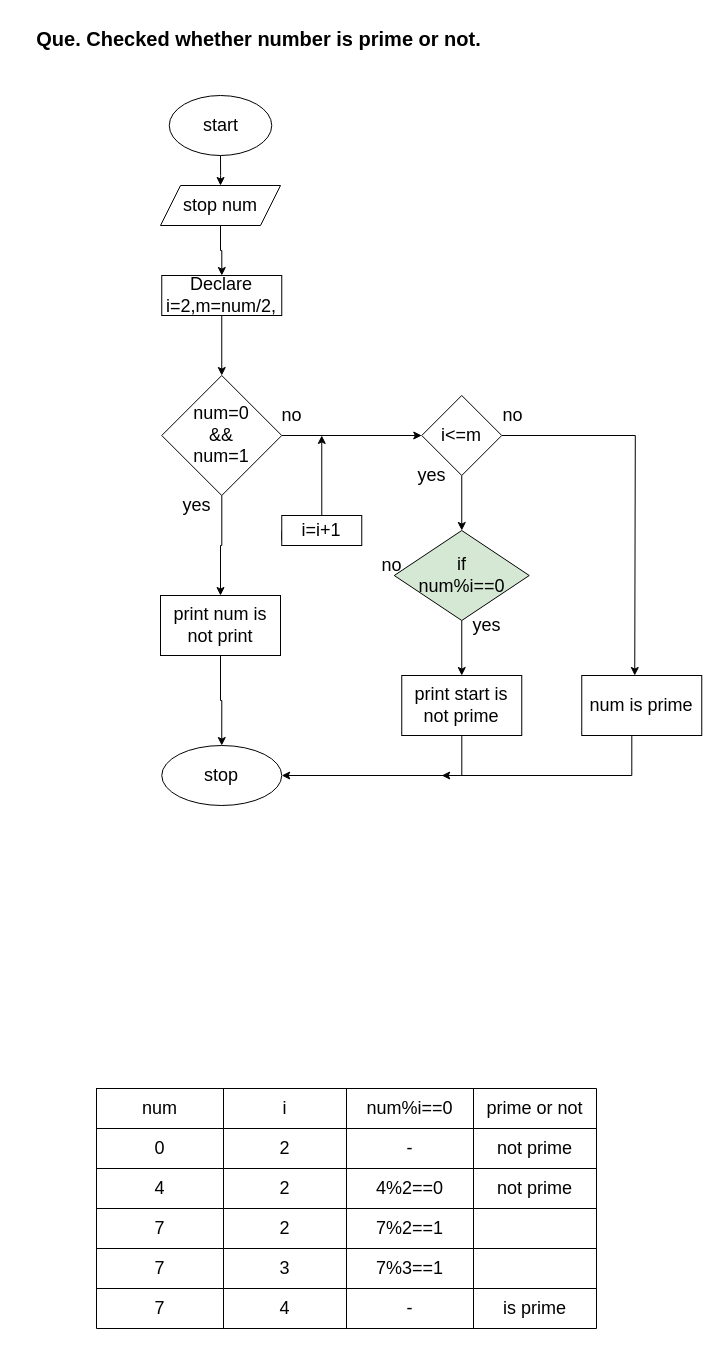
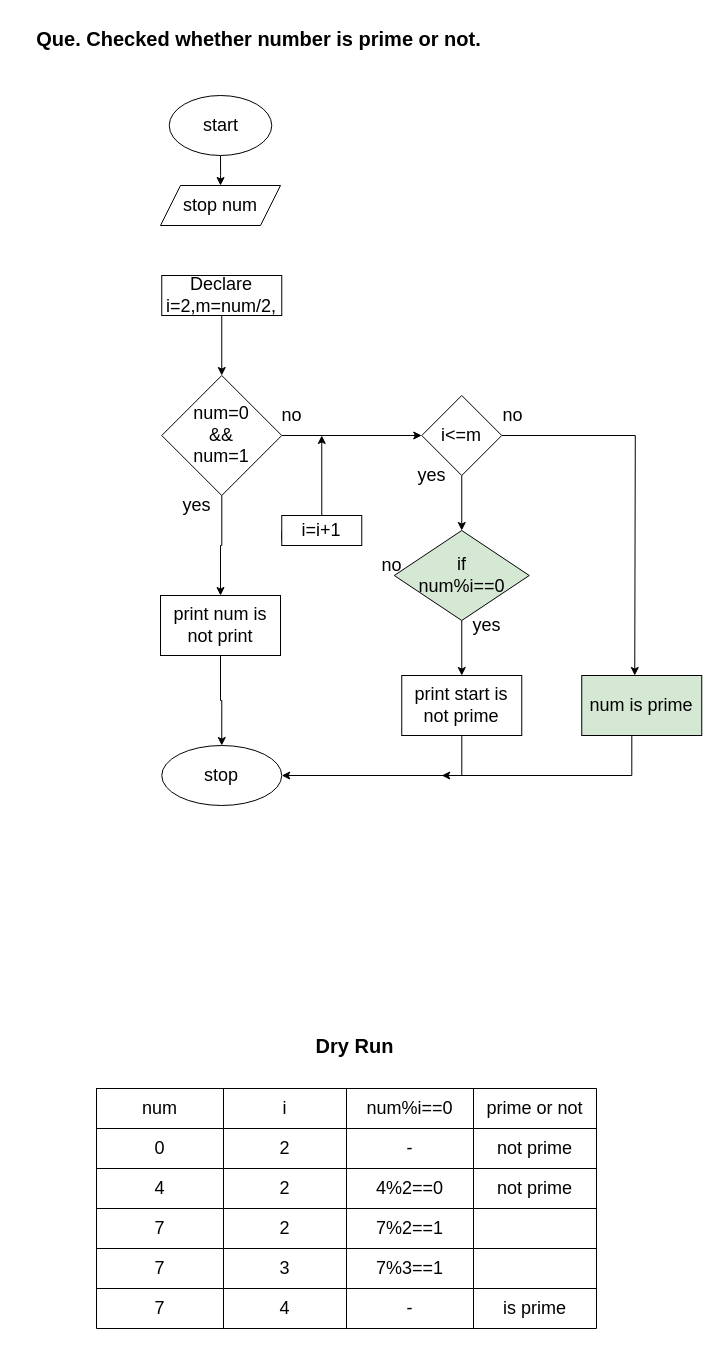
- <mxCell id="5" value="" style="edgeStyle=orthogonalEdgeStyle;rounded=0;orthogonalLoop=1;jettySize=auto;html=1;fontSize=18;align=center;" parent="1" source="6" target="8" edge="1"><mxGeometry relative="1" as="geometry" /></mxCell>
- <mxCell id="23" value="num is prime" style="whiteSpace=wrap;html=1;fontSize=18;align=center;" parent="1" vertex="1"><mxGeometry x="581.25" y="675" width="120" height="60" as="geometry" /></mxCell>
+ <mxCell id="23" value="num is prime" style="whiteSpace=wrap;html=1;fontSize=18;align=center;fillColor=#d5e8d4;" parent="1" vertex="1"><mxGeometry x="581.25" y="675" width="120" height="60" as="geometry" /></mxCell>
+ <mxCell id="63" value="&lt;b&gt;Dry Run&lt;/b&gt;" style="text;html=1;align=center;verticalAlign=middle;resizable=0;points=[];autosize=1;strokeColor=none;fillColor=none;fontSize=20;" parent="1" vertex="1"><mxGeometry x="297.25" y="1026" width="114" height="38" as="geometry" /></mxCell>
